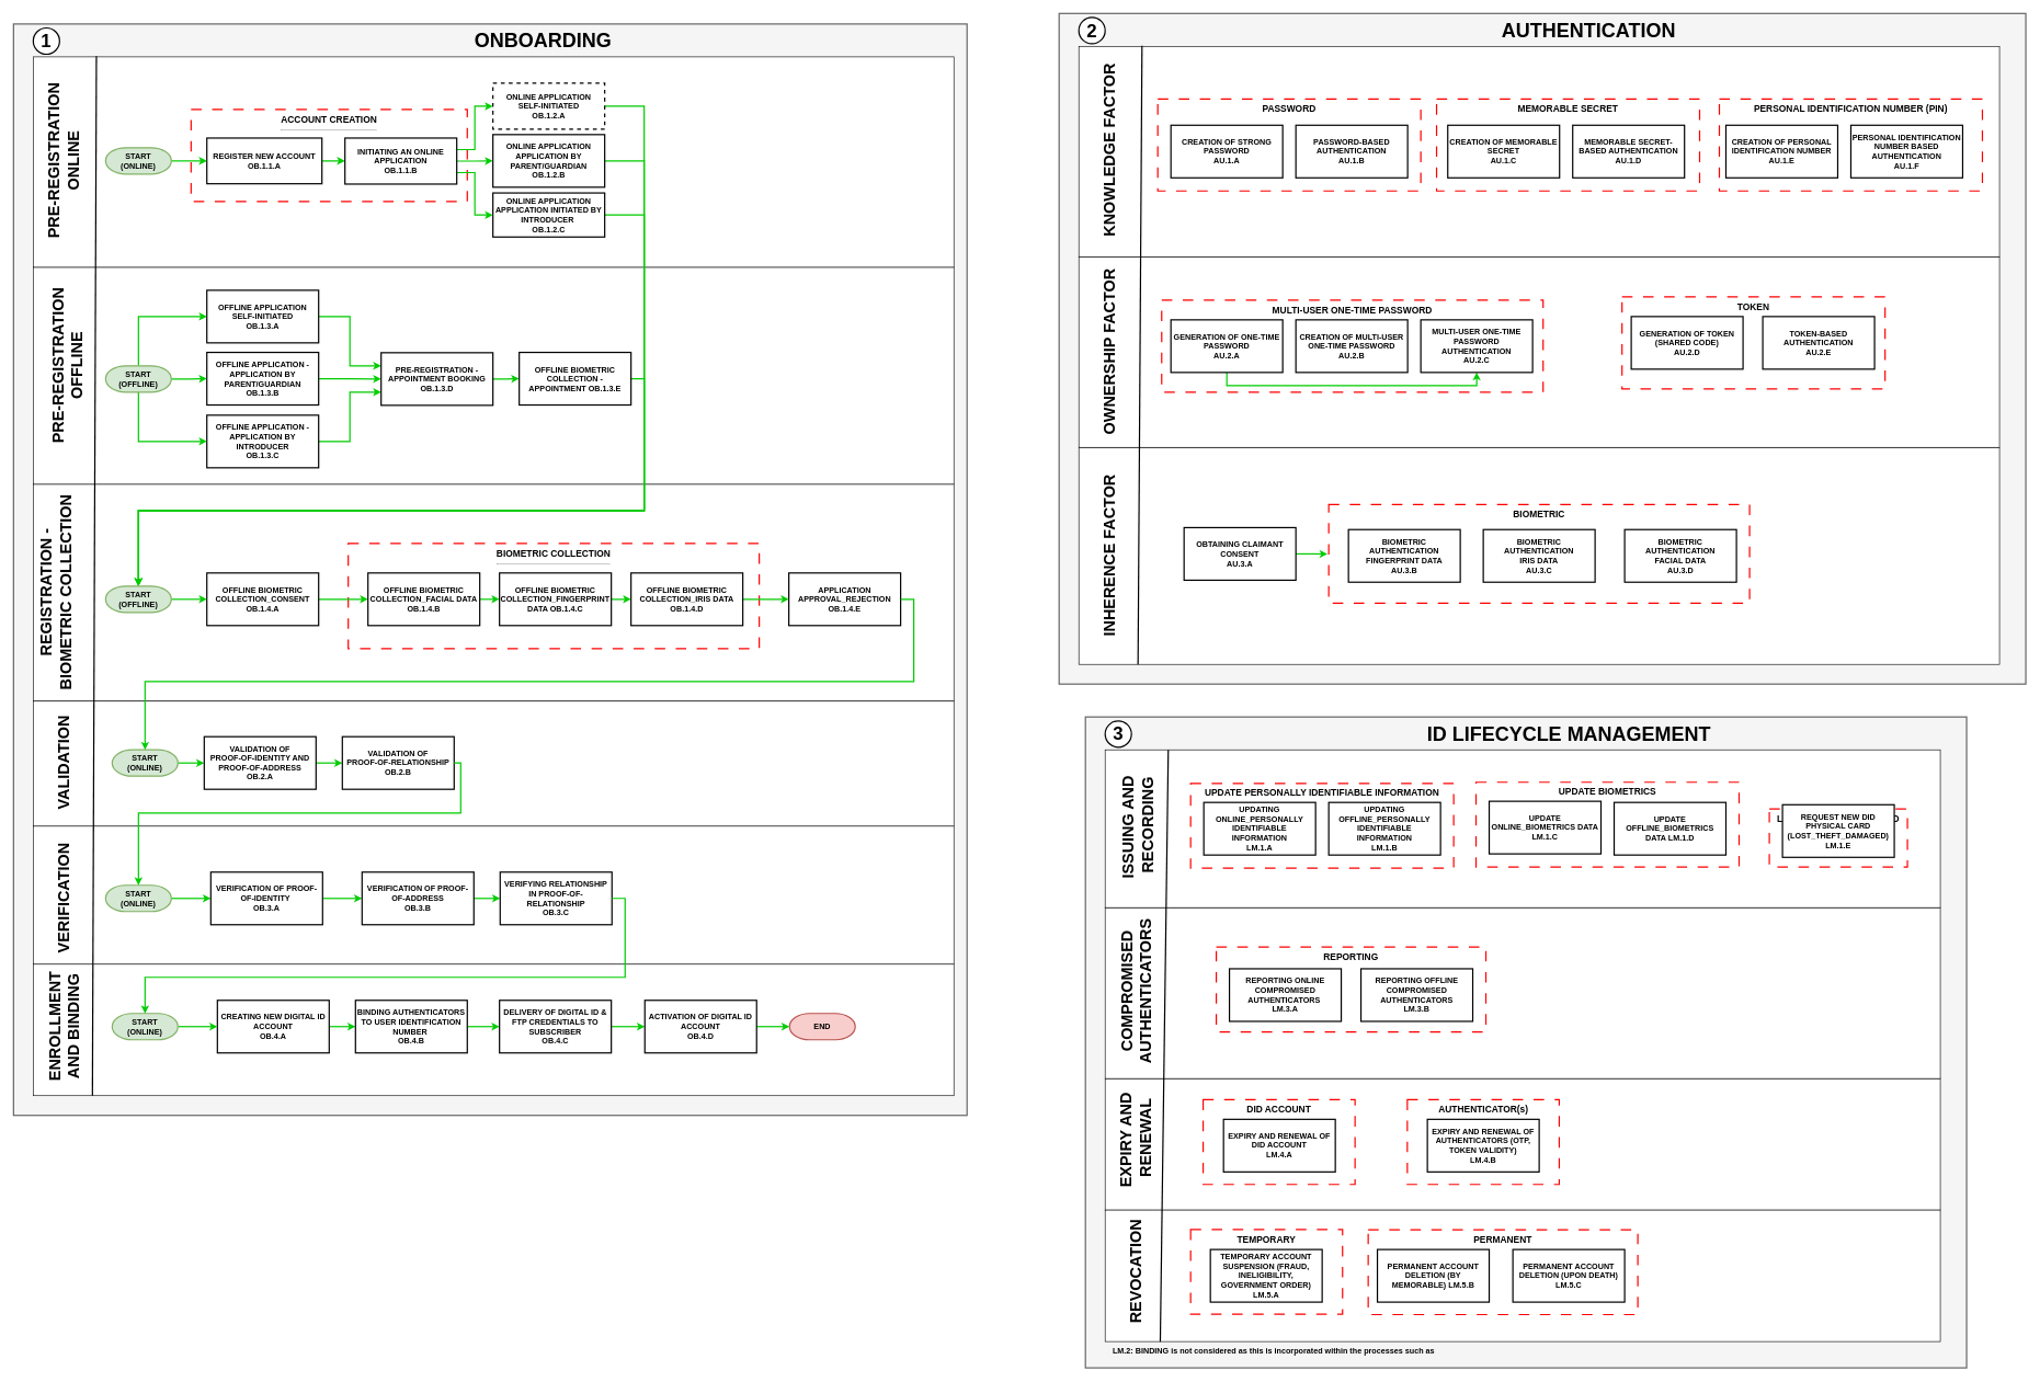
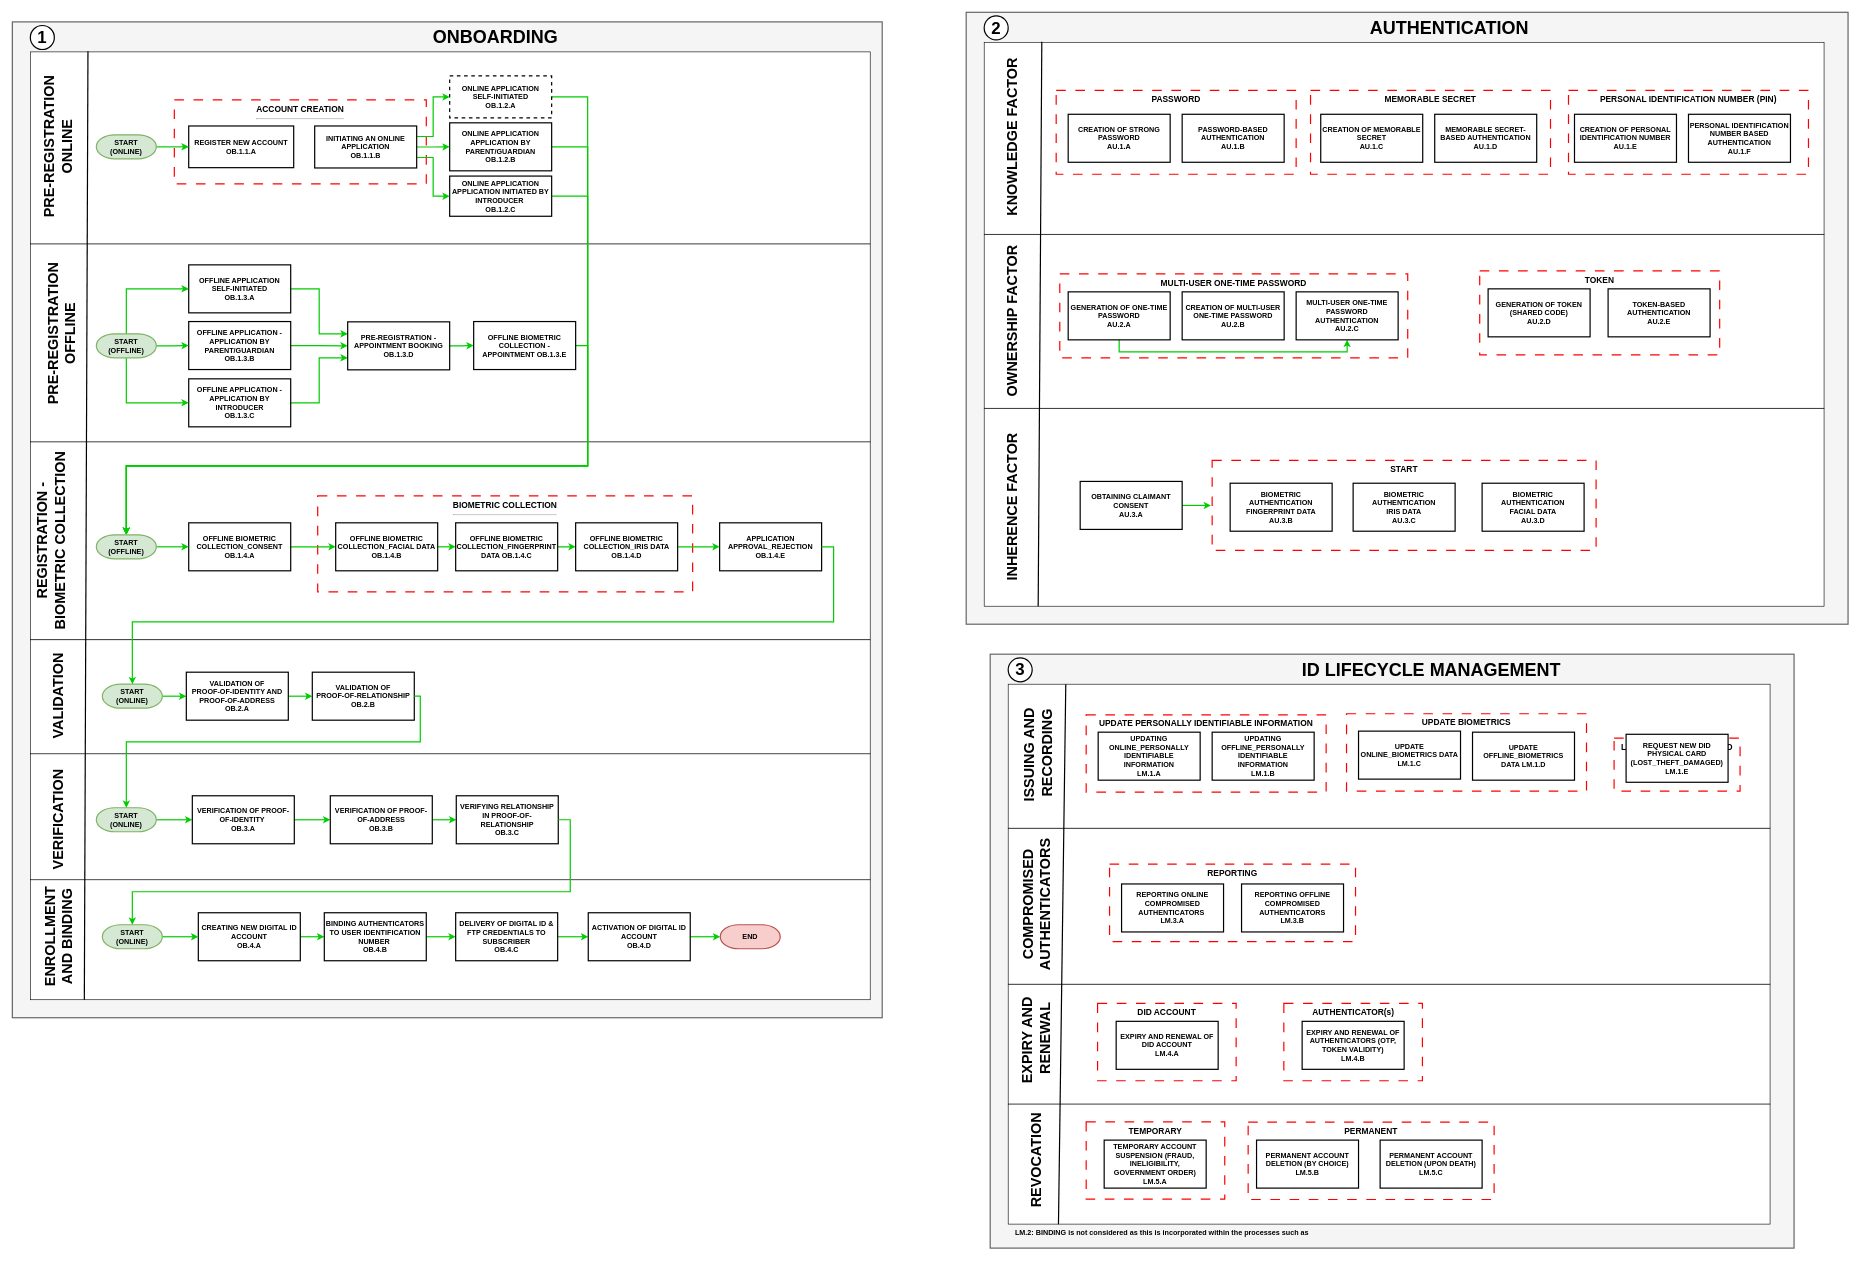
- <mxCell id="76" style="edgeStyle=orthogonalEdgeStyle;rounded=0;orthogonalLoop=1;jettySize=auto;html=1;exitX=1;exitY=0.5;exitDx=0;exitDy=0;entryX=0;entryY=0.5;entryDx=0;entryDy=0;strokeColor=#00CC00;strokeWidth=2;fontStyle=1;" parent="1" source="77" target="81" edge="1"><mxGeometry relative="1" as="geometry" /></mxCell>
- <mxCell id="141" value="BIOMETRIC" style="rounded=0;whiteSpace=wrap;html=1;fillColor=none;perimeterSpacing=2;dashed=1;dashPattern=8 8;align=center;labelPosition=center;verticalLabelPosition=middle;verticalAlign=top;fontStyle=1;fontSize=14;strokeWidth=2;strokeColor=#FF0000;fontColor=#000000;" parent="1" vertex="1"><mxGeometry x="2020" y="767" width="640" height="150" as="geometry" /></mxCell>
+ <mxCell id="141" value="START" style="rounded=0;whiteSpace=wrap;html=1;fillColor=none;perimeterSpacing=2;dashed=1;dashPattern=8 8;align=center;labelPosition=center;verticalLabelPosition=middle;verticalAlign=top;fontStyle=1;fontSize=14;strokeWidth=2;strokeColor=#FF0000;fontColor=#000000;" parent="1" vertex="1"><mxGeometry x="2020" y="767" width="640" height="150" as="geometry" /></mxCell>
- <mxCell id="97" value="PERMANENT ACCOUNT DELETION (BY MEMORABLE) LM.5.B" style="rounded=0;whiteSpace=wrap;html=1;strokeWidth=2;fontStyle=1;" parent="1" vertex="1"><mxGeometry x="2094" y="1900" width="170" height="80" as="geometry" /></mxCell>
+ <mxCell id="97" value="PERMANENT ACCOUNT DELETION (BY CHOICE) LM.5.B" style="rounded=0;whiteSpace=wrap;html=1;strokeWidth=2;fontStyle=1;" parent="1" vertex="1"><mxGeometry x="2094" y="1900" width="170" height="80" as="geometry" /></mxCell>
